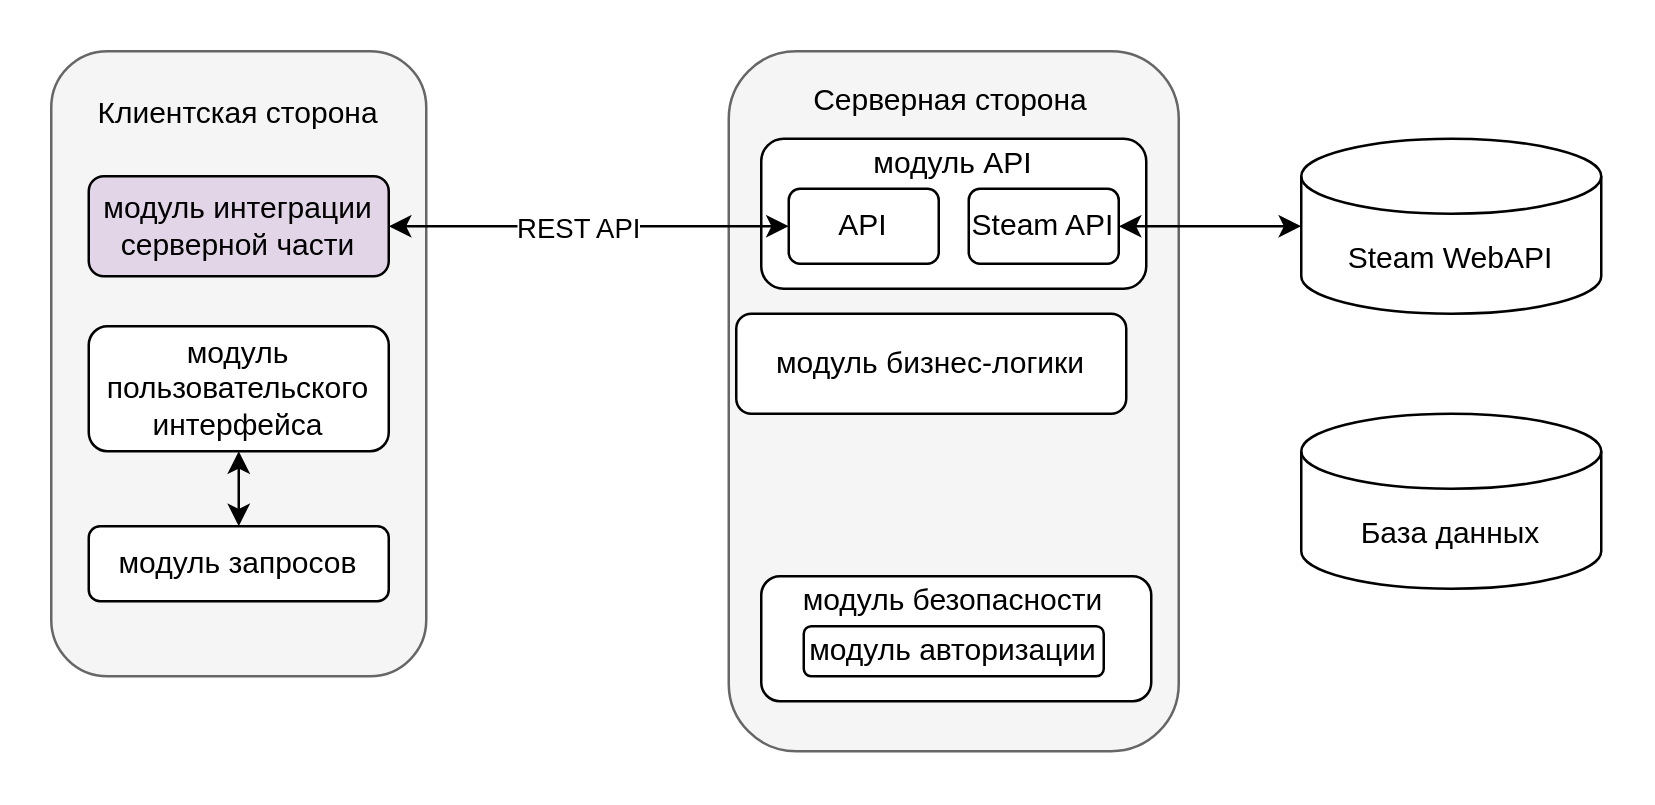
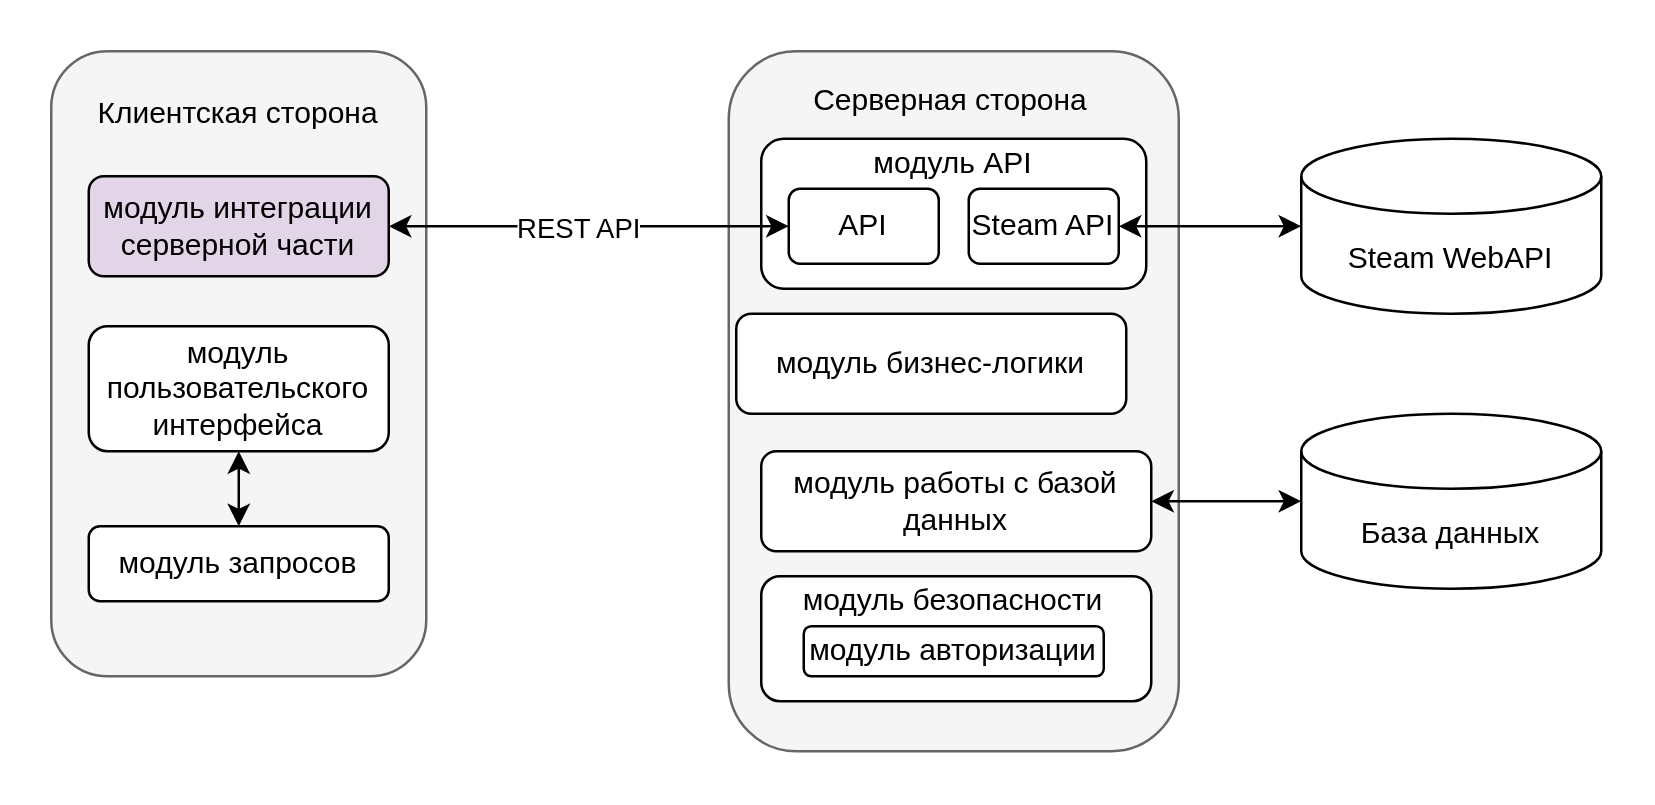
+ <mxCell id="17" value="модуль работы с базой данных" style="rounded=1;whiteSpace=wrap;html=1;" vertex="1" parent="1"><mxGeometry x="304" y="180" width="156" height="40" as="geometry" /></mxCell>
+ <mxCell id="16" style="edgeStyle=orthogonalEdgeStyle;rounded=1;jumpSize=6;orthogonalLoop=1;jettySize=auto;html=1;exitX=1;exitY=0.5;exitDx=0;exitDy=0;entryX=0;entryY=0.5;entryDx=0;entryDy=0;entryPerimeter=0;startArrow=classic;startFill=1;endArrow=classic;endFill=1;strokeWidth=1;" edge="1" parent="1" source="17" target="24"><mxGeometry relative="1" as="geometry" /></mxCell>
